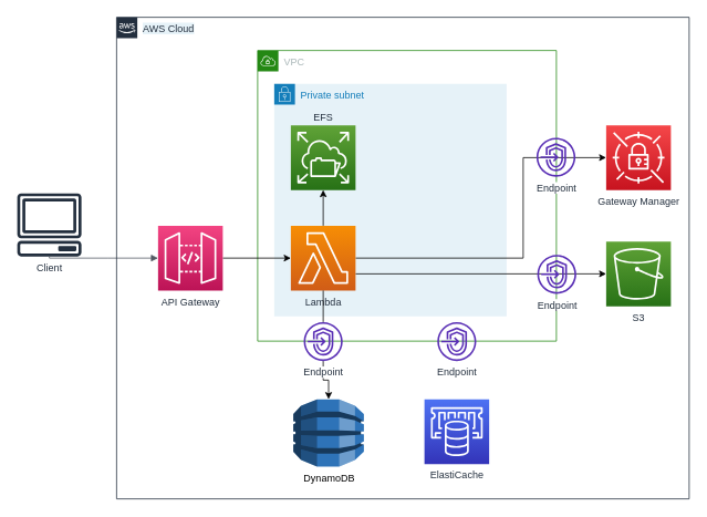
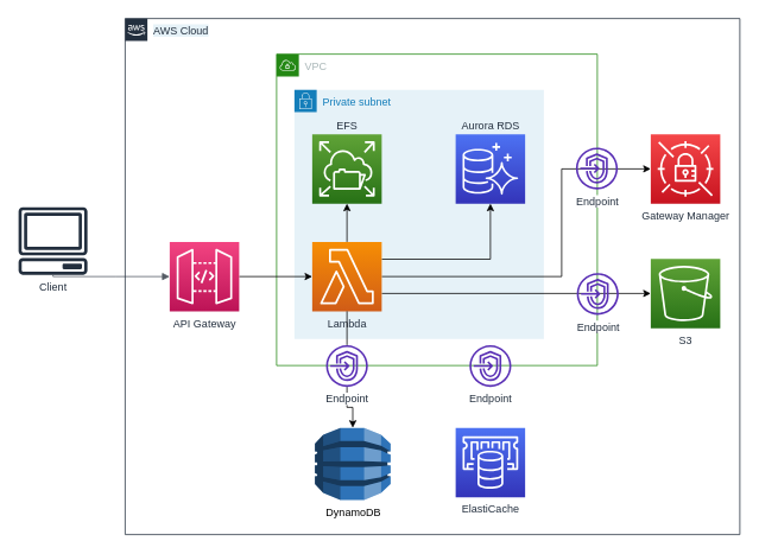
+ <mxCell id="14" value="Aurora RDS" style="points=[[0,0,0],[0.25,0,0],[0.5,0,0],[0.75,0,0],[1,0,0],[0,1,0],[0.25,1,0],[0.5,1,0],[0.75,1,0],[1,1,0],[0,0.25,0],[0,0.5,0],[0,0.75,0],[1,0.25,0],[1,0.5,0],[1,0.75,0]];outlineConnect=0;fontColor=#232F3E;gradientColor=#4D72F3;gradientDirection=north;fillColor=#3334B9;strokeColor=#ffffff;dashed=0;verticalLabelPosition=top;verticalAlign=bottom;align=center;html=1;fontSize=12;fontStyle=0;aspect=fixed;shape=mxgraph.aws4.resourceIcon;resIcon=mxgraph.aws4.aurora;labelPosition=center;" parent="1" vertex="1"><mxGeometry x="511" y="150" width="78" height="78" as="geometry" /></mxCell>
+ <mxCell id="6" style="edgeStyle=orthogonalEdgeStyle;rounded=0;orthogonalLoop=1;jettySize=auto;html=1;exitX=1;exitY=0.25;exitDx=0;exitDy=0;exitPerimeter=0;entryX=0.5;entryY=1;entryDx=0;entryDy=0;entryPerimeter=0;" parent="1" source="10" target="14" edge="1"><mxGeometry relative="1" as="geometry" /></mxCell>
